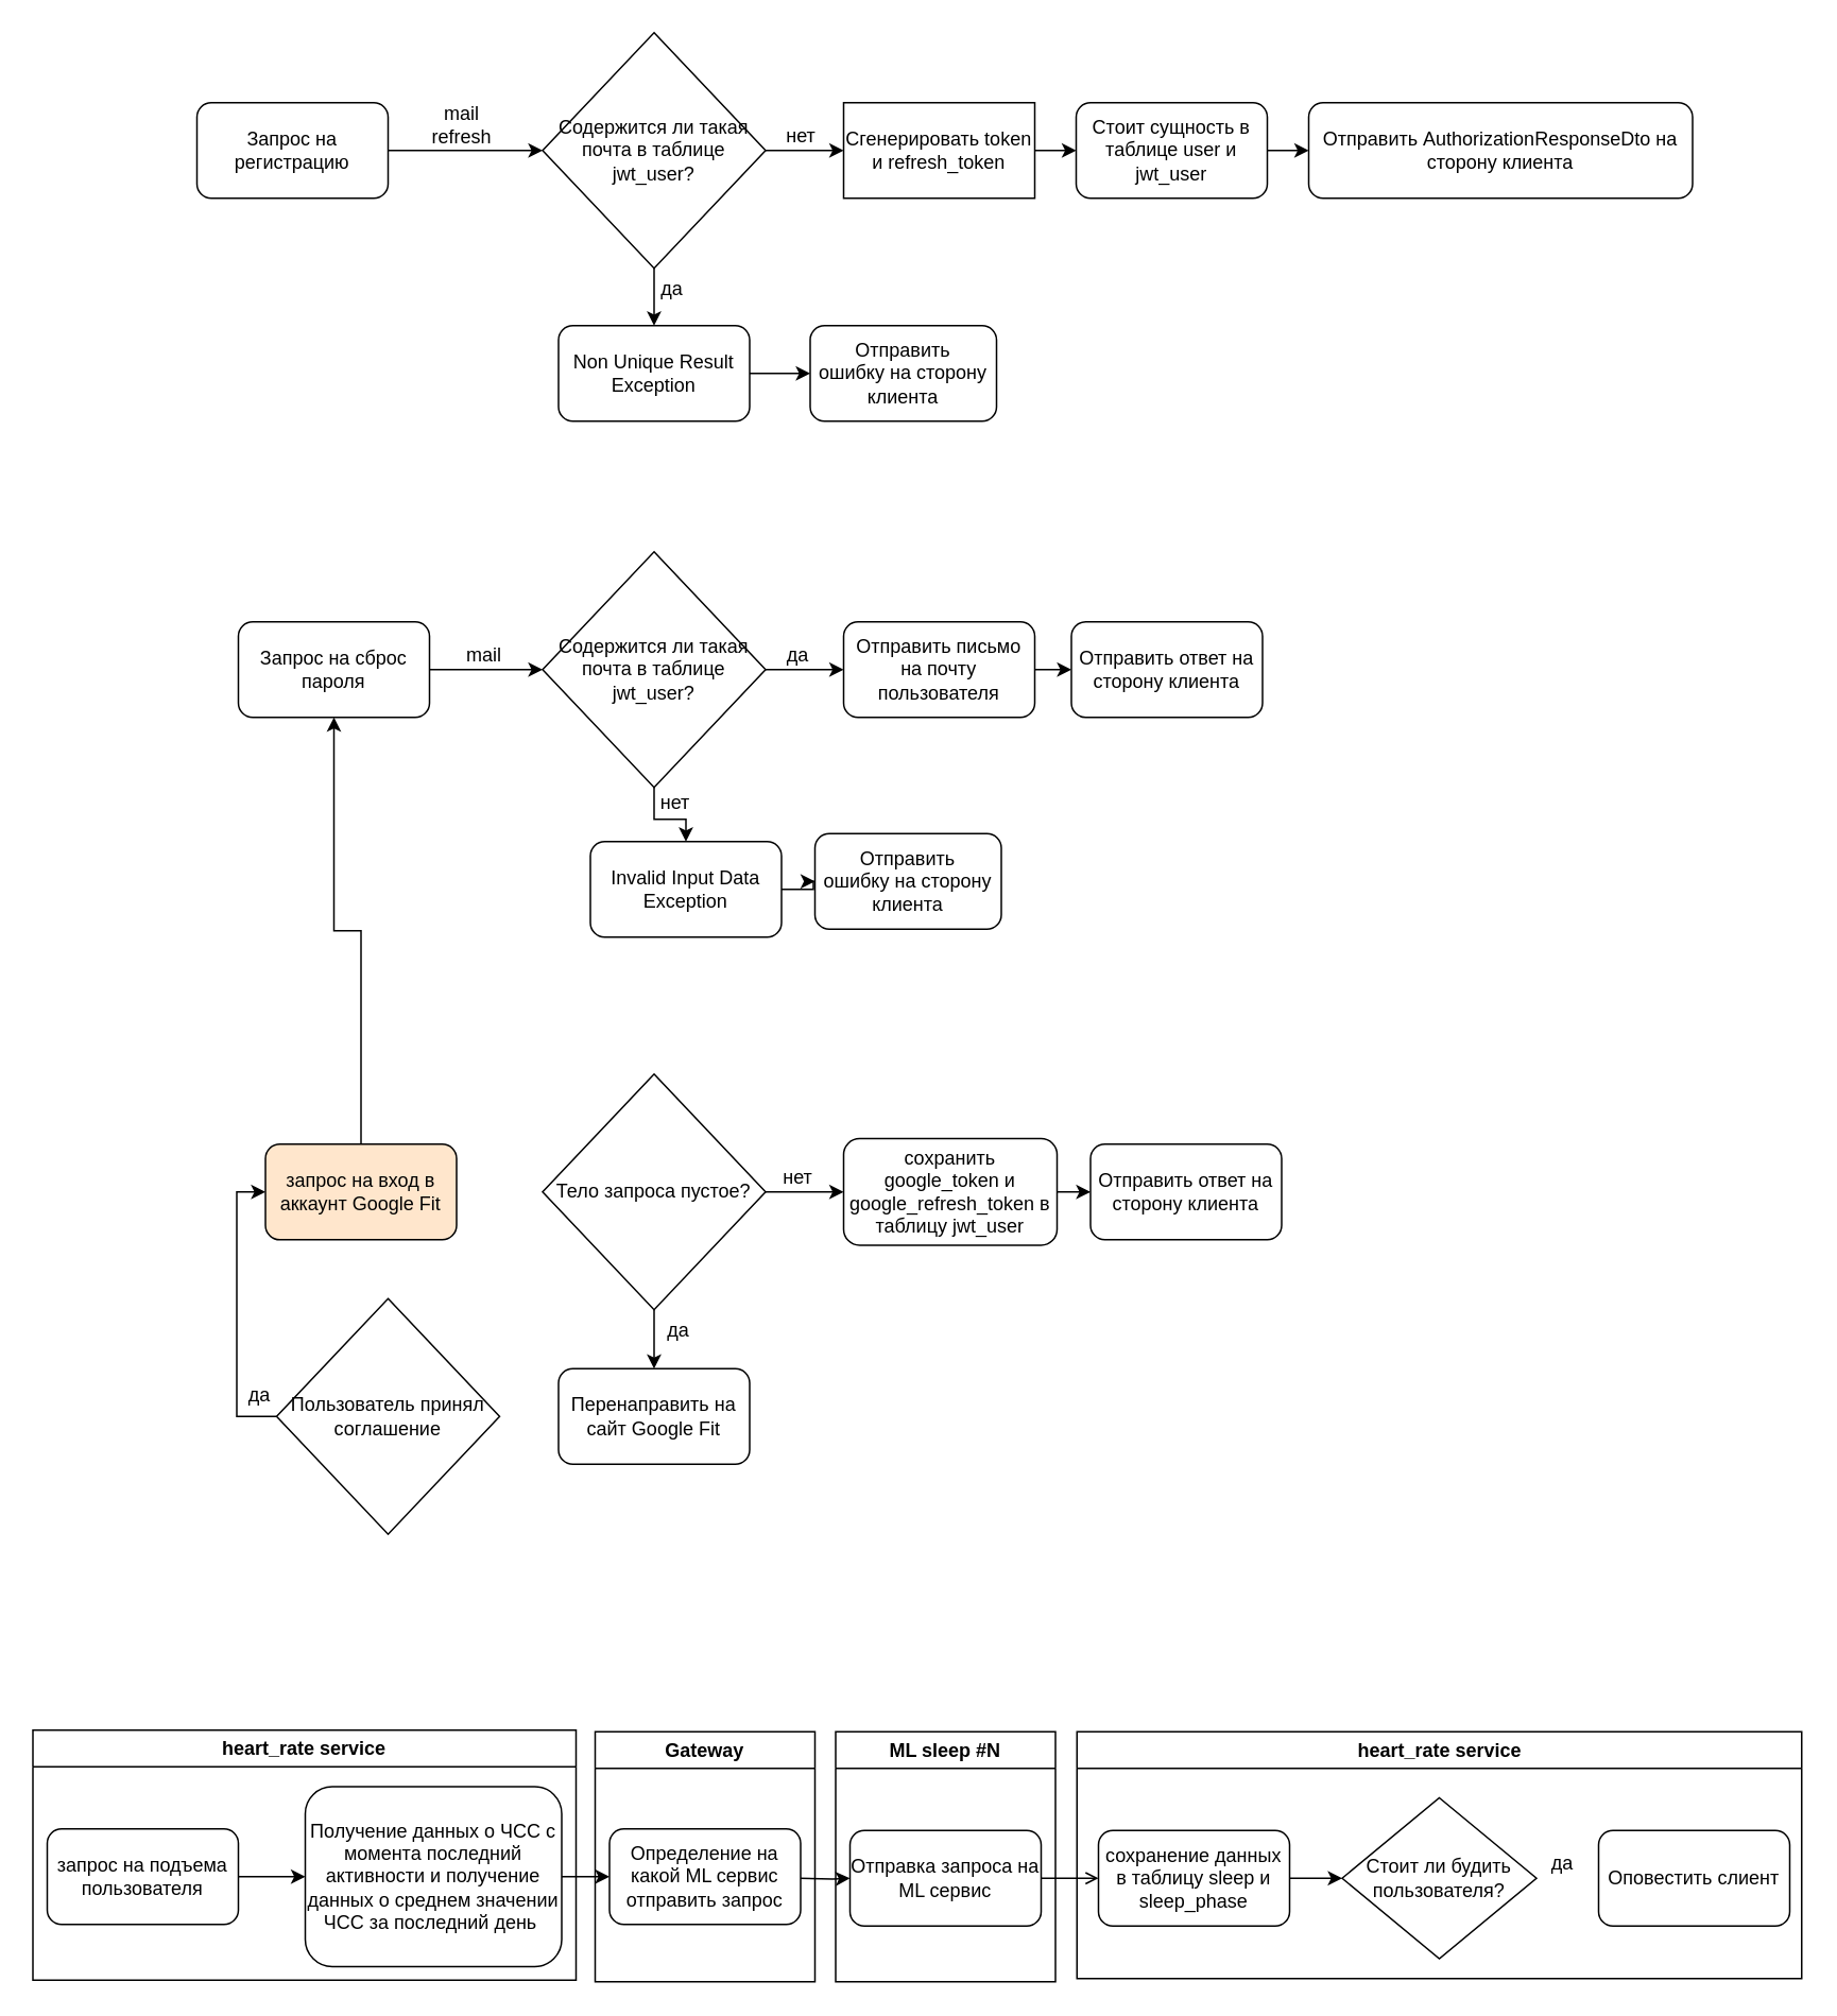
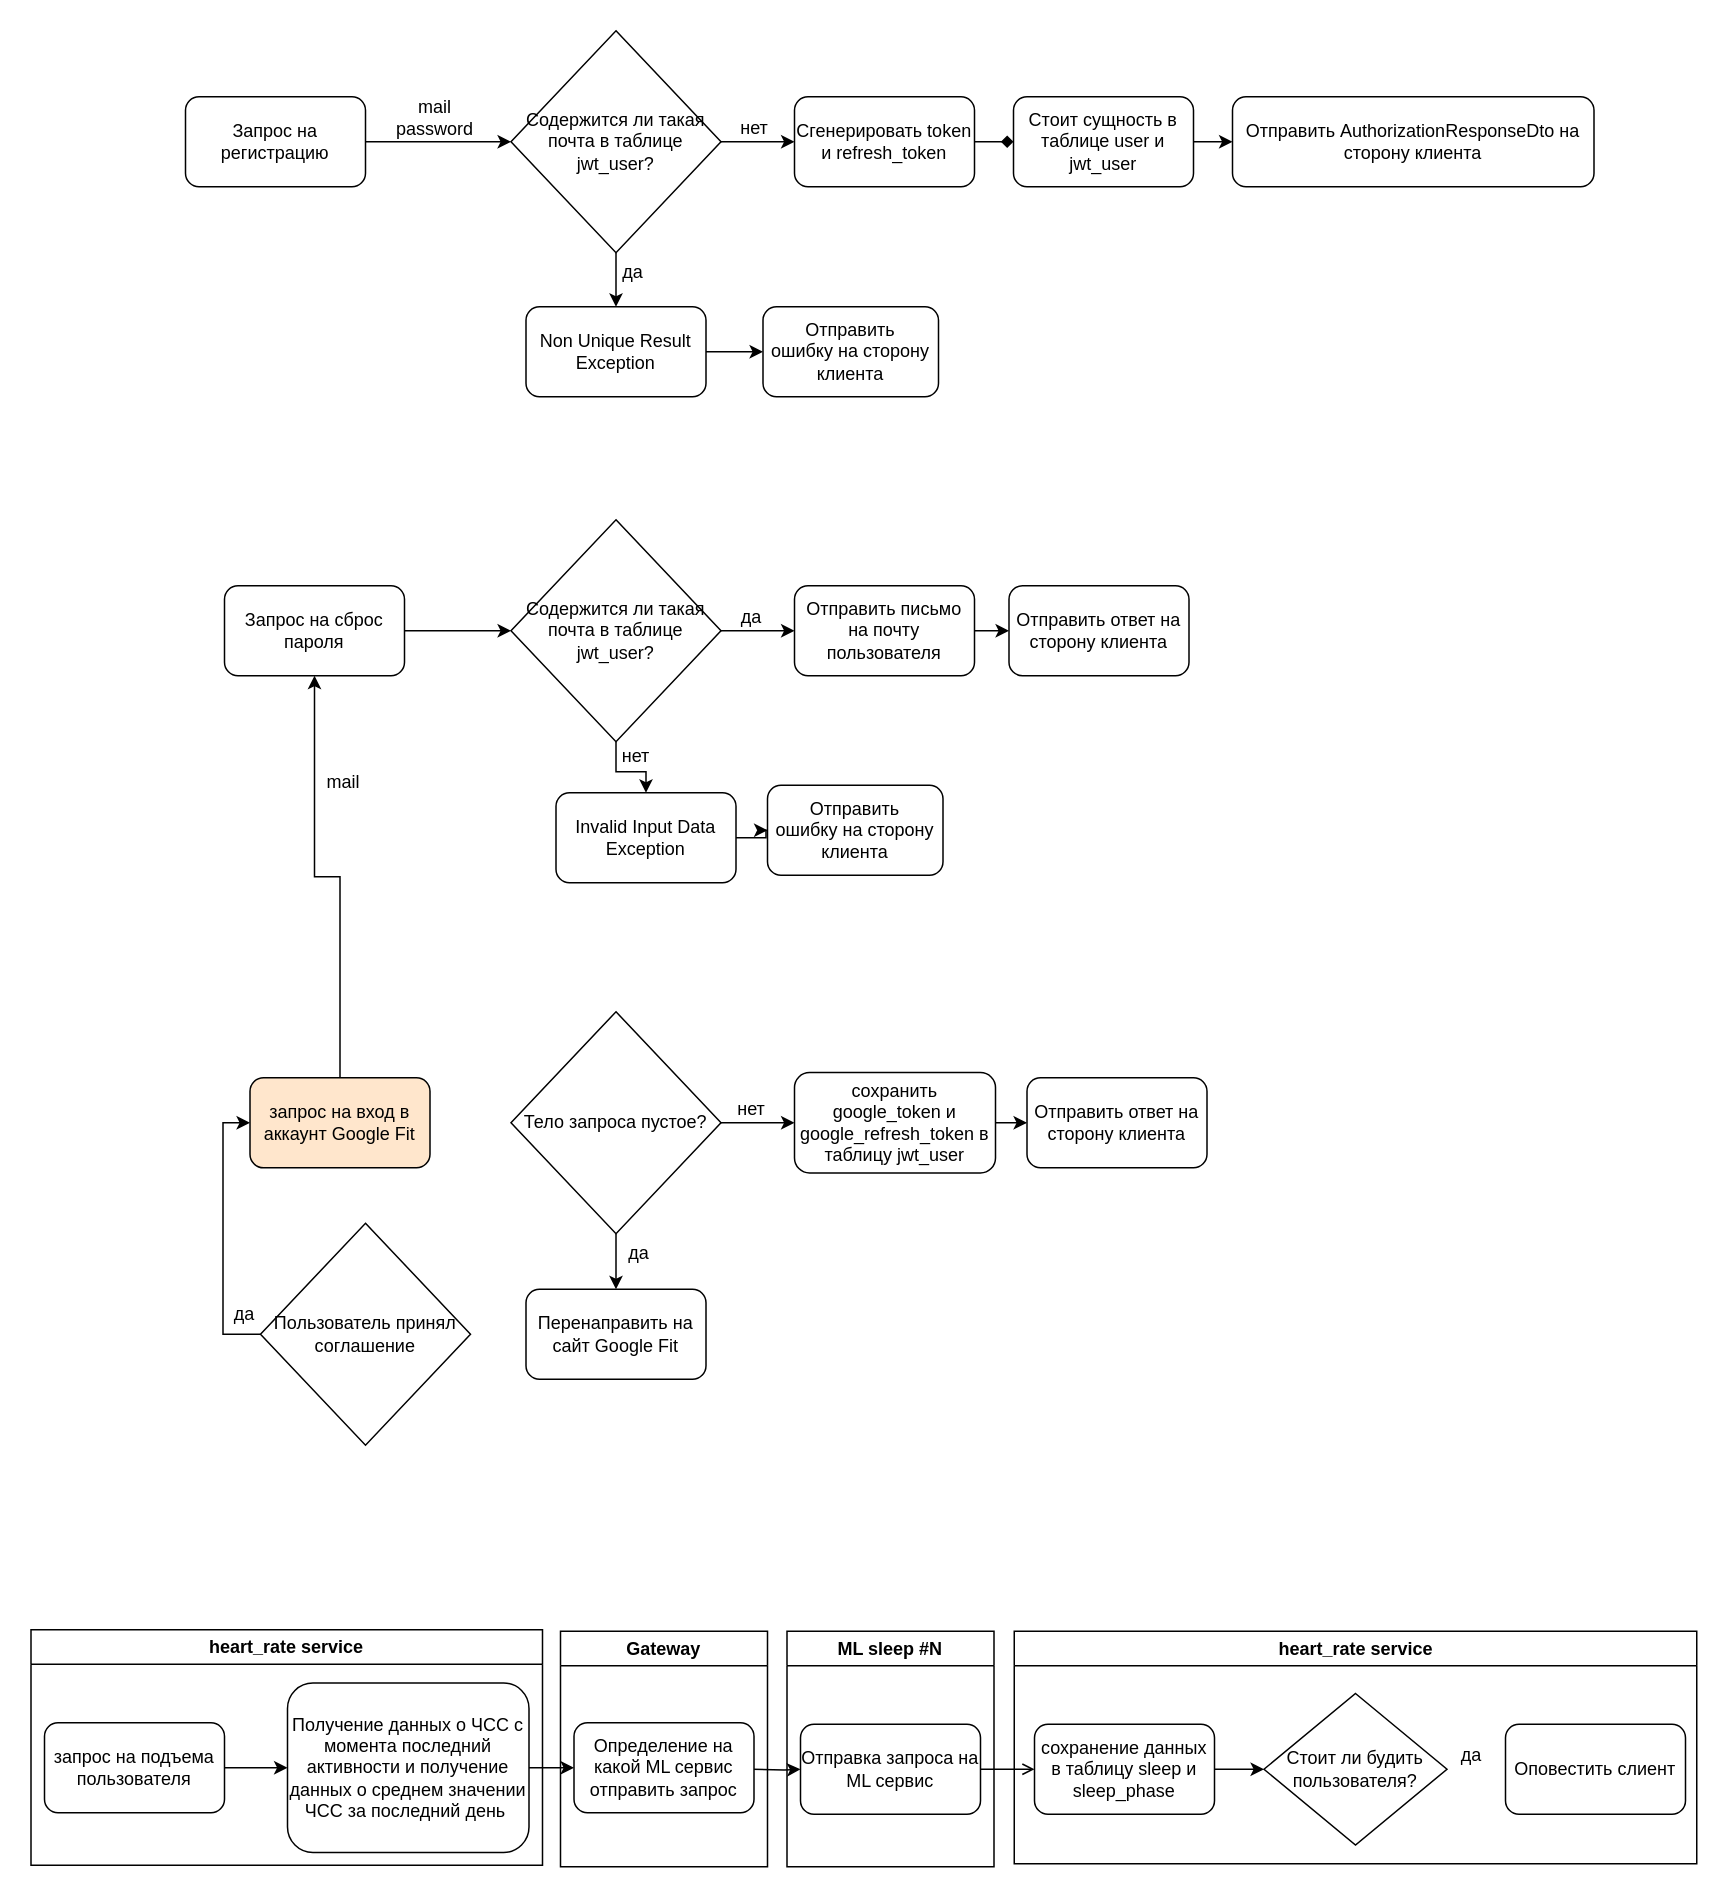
- <mxCell id="7" value="mail&lt;br&gt;refresh" style="text;html=1;align=center;verticalAlign=middle;resizable=0;points=[];autosize=1;strokeColor=none;fillColor=none;" parent="1" vertex="1"><mxGeometry x="254" y="57" width="69" height="41" as="geometry" /></mxCell>
+ <mxCell id="7" value="mail&lt;br&gt;password" style="text;html=1;align=center;verticalAlign=middle;resizable=0;points=[];autosize=1;strokeColor=none;fillColor=none;" parent="1" vertex="1"><mxGeometry x="254" y="57" width="69" height="41" as="geometry" /></mxCell>
- <mxCell id="15" value="Сгенерировать token и refresh_token" style="whiteSpace=wrap;html=1;rounded=0;" parent="1" vertex="1"><mxGeometry x="529" y="64" width="120" height="60" as="geometry" /></mxCell>
+ <mxCell id="15" value="Сгенерировать token и refresh_token" style="rounded=1;whiteSpace=wrap;html=1;" parent="1" vertex="1"><mxGeometry x="529" y="64" width="120" height="60" as="geometry" /></mxCell>
- <mxCell id="14" style="edgeStyle=orthogonalEdgeStyle;rounded=0;orthogonalLoop=1;jettySize=auto;html=1;" parent="1" source="15" target="13" edge="1"><mxGeometry relative="1" as="geometry" /></mxCell>
+ <mxCell id="14" style="edgeStyle=orthogonalEdgeStyle;rounded=0;orthogonalLoop=1;jettySize=auto;html=1;endArrow=diamond;" parent="1" source="15" target="13" edge="1"><mxGeometry relative="1" as="geometry" /></mxCell>
- <mxCell id="21" value="mail" style="text;html=1;align=center;verticalAlign=middle;resizable=0;points=[];autosize=1;strokeColor=none;fillColor=none;" parent="1" vertex="1"><mxGeometry x="283" y="398" width="40" height="26" as="geometry" /></mxCell>
+ <mxCell id="21" value="mail" style="text;html=1;align=center;verticalAlign=middle;resizable=0;points=[];autosize=1;strokeColor=none;fillColor=none;" parent="1" vertex="1"><mxGeometry x="208" y="508" width="40" height="26" as="geometry" /></mxCell>
